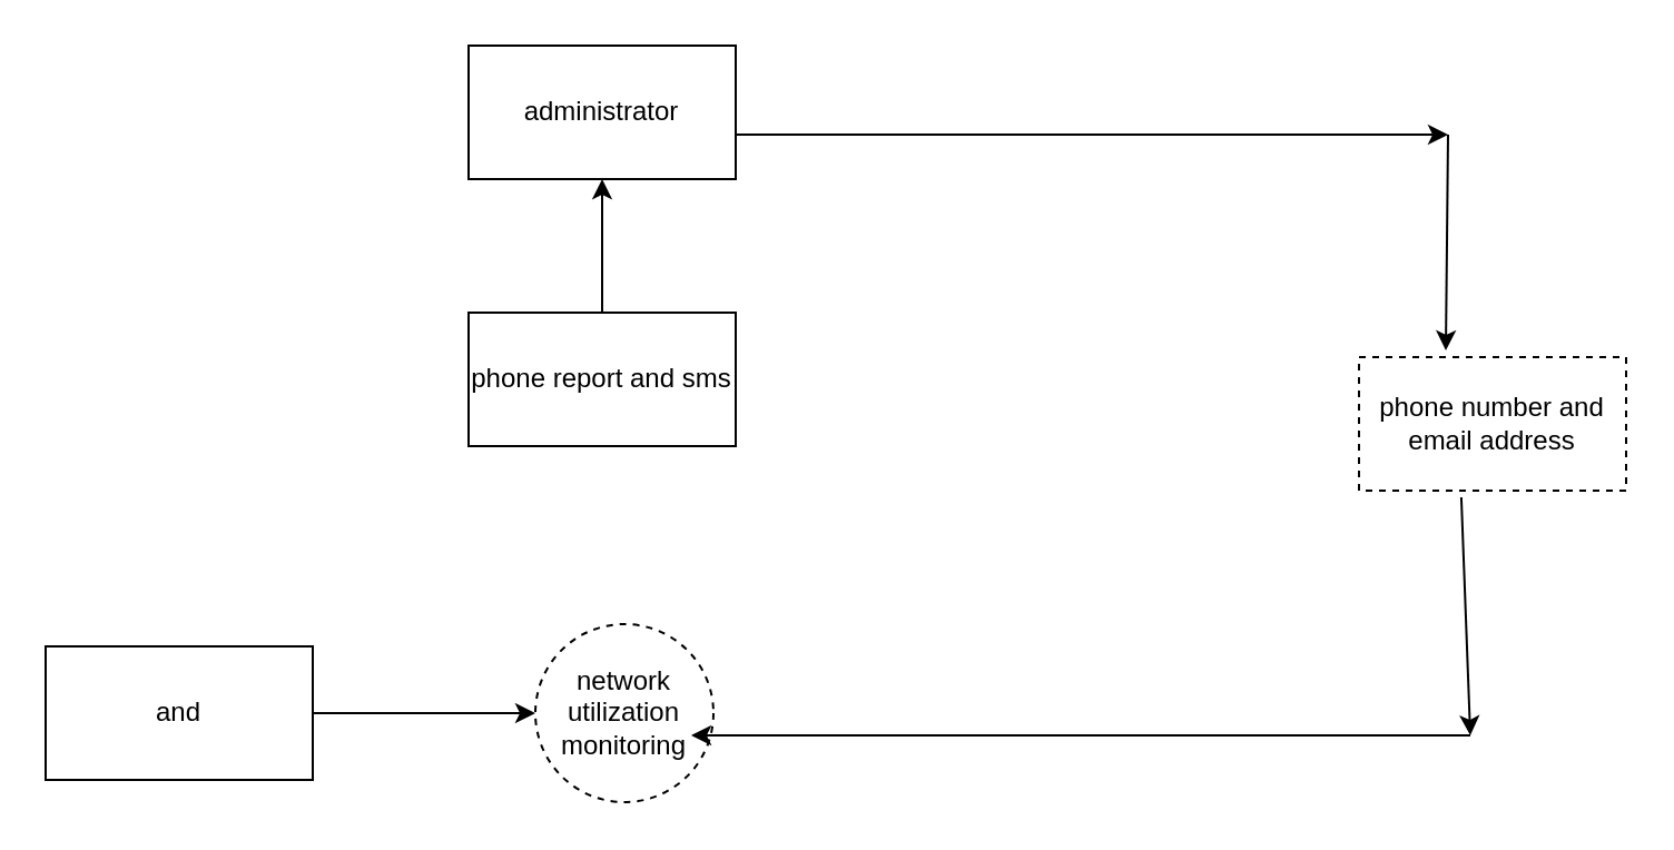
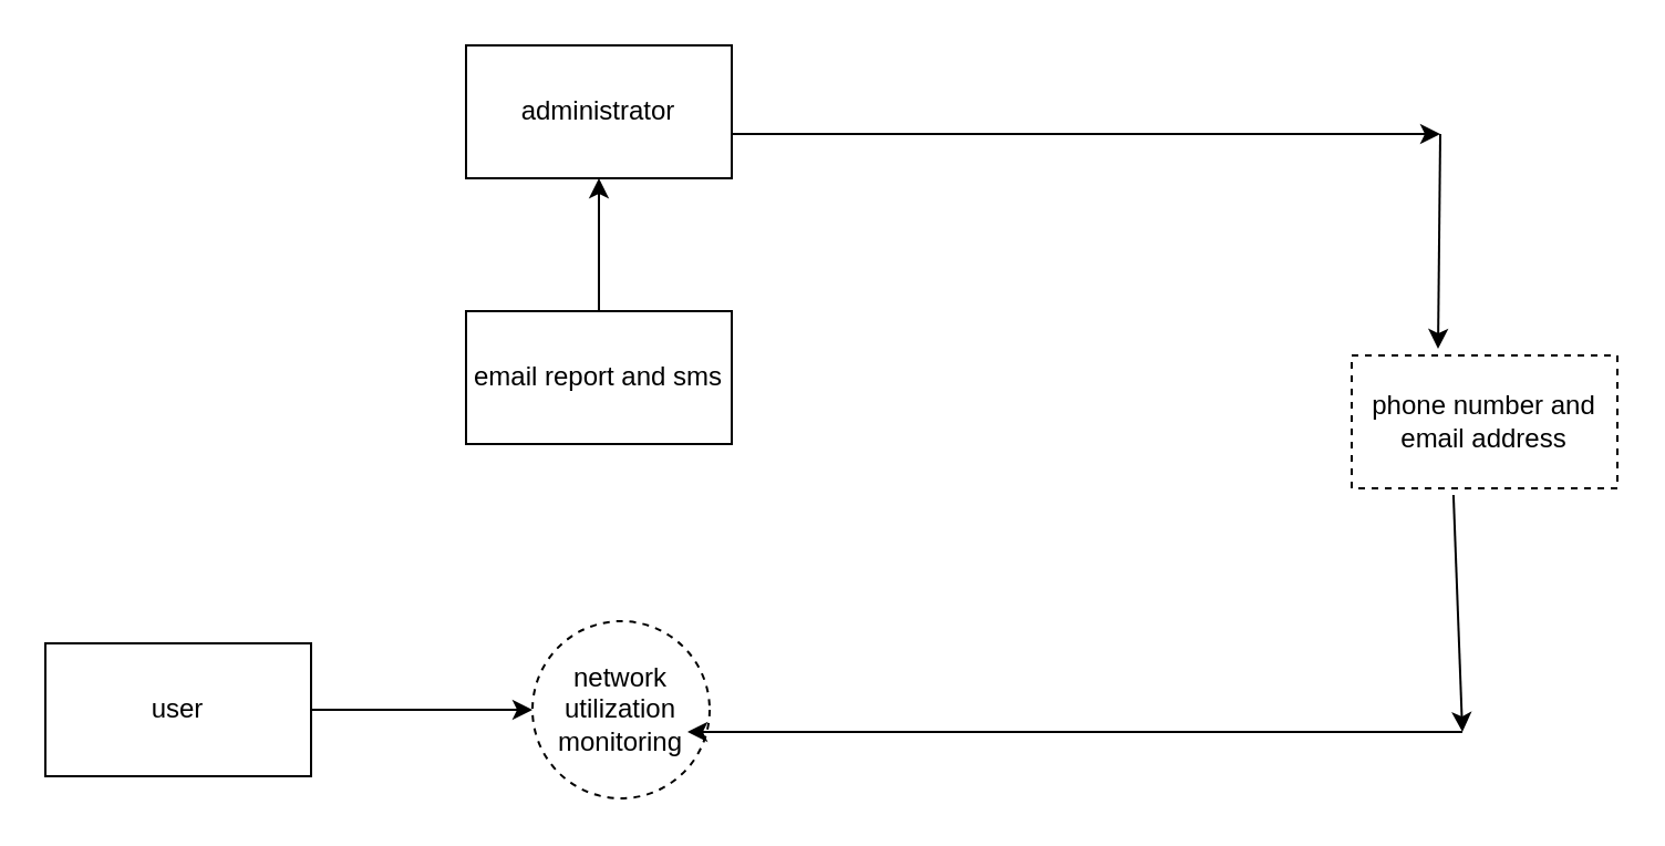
- <mxCell id="6" value="phone report and sms" style="rounded=0;whiteSpace=wrap;html=1;" vertex="1" parent="1"><mxGeometry x="210" y="140" width="120" height="60" as="geometry" /></mxCell>
+ <mxCell id="6" value="email report and sms" style="rounded=0;whiteSpace=wrap;html=1;" vertex="1" parent="1"><mxGeometry x="210" y="140" width="120" height="60" as="geometry" /></mxCell>
- <mxCell id="5" value="and" style="rounded=0;whiteSpace=wrap;html=1;" vertex="1" parent="1"><mxGeometry x="20" y="290" width="120" height="60" as="geometry" /></mxCell>
+ <mxCell id="5" value="user" style="rounded=0;whiteSpace=wrap;html=1;" vertex="1" parent="1"><mxGeometry x="20" y="290" width="120" height="60" as="geometry" /></mxCell>
